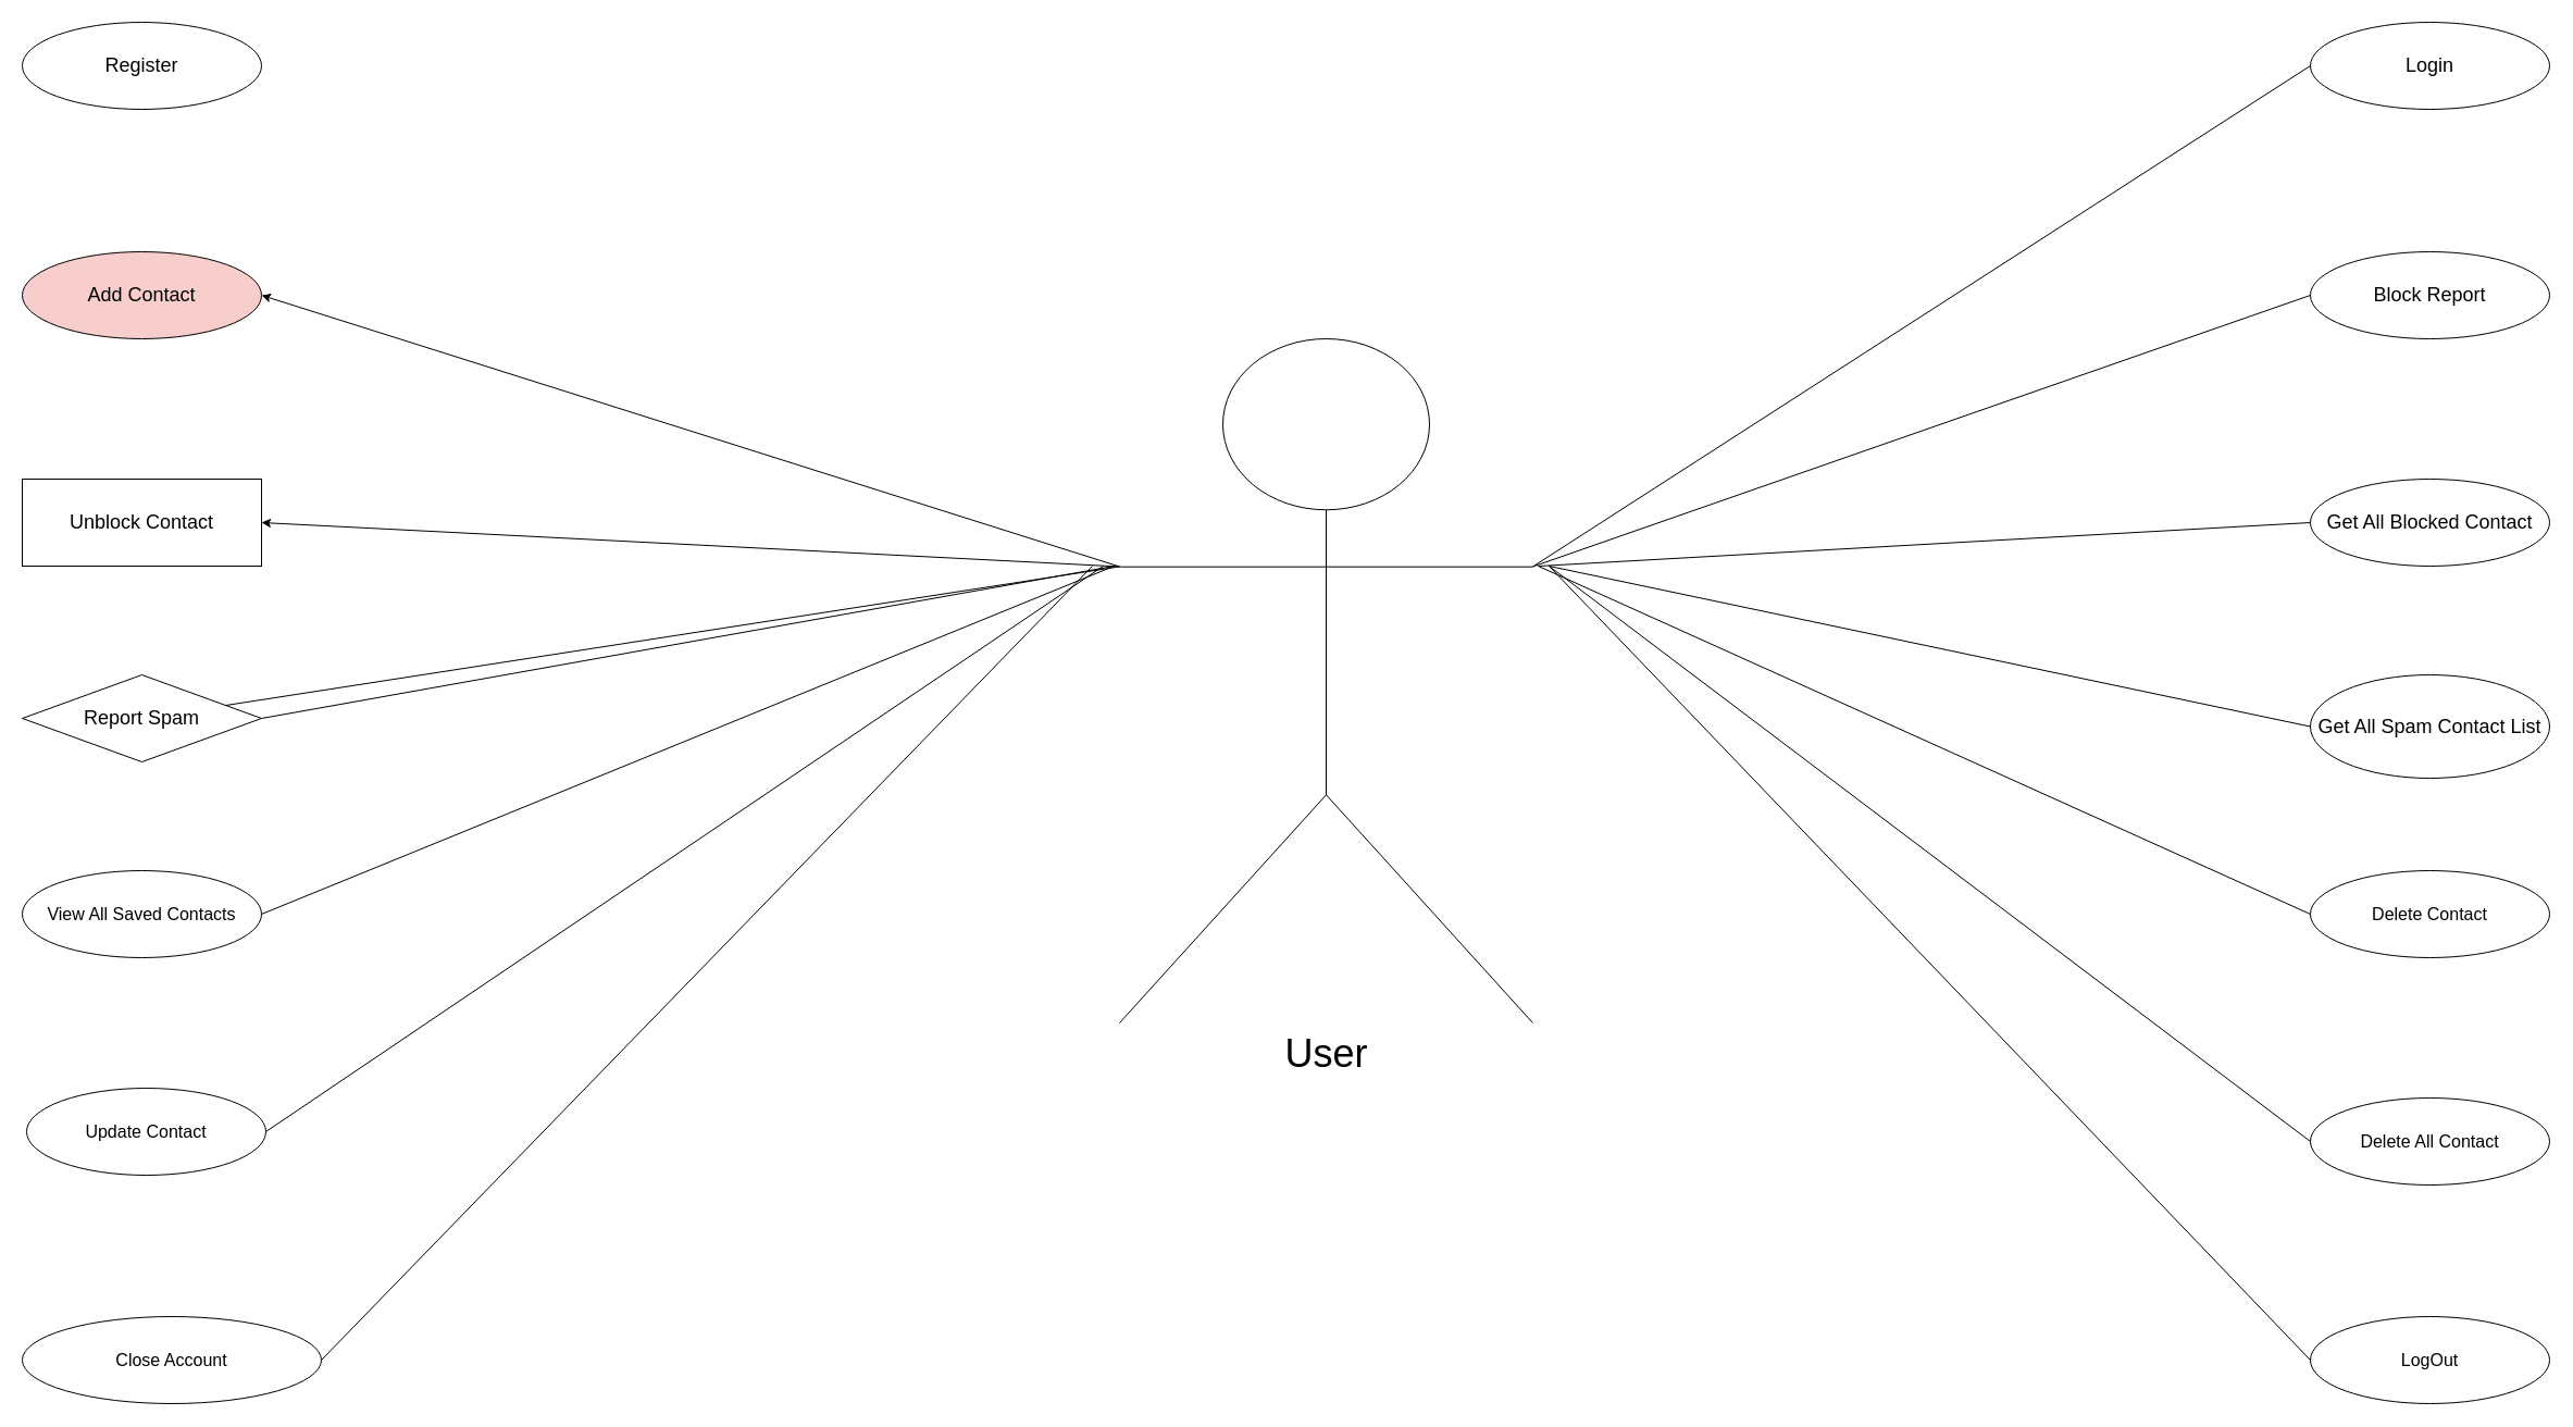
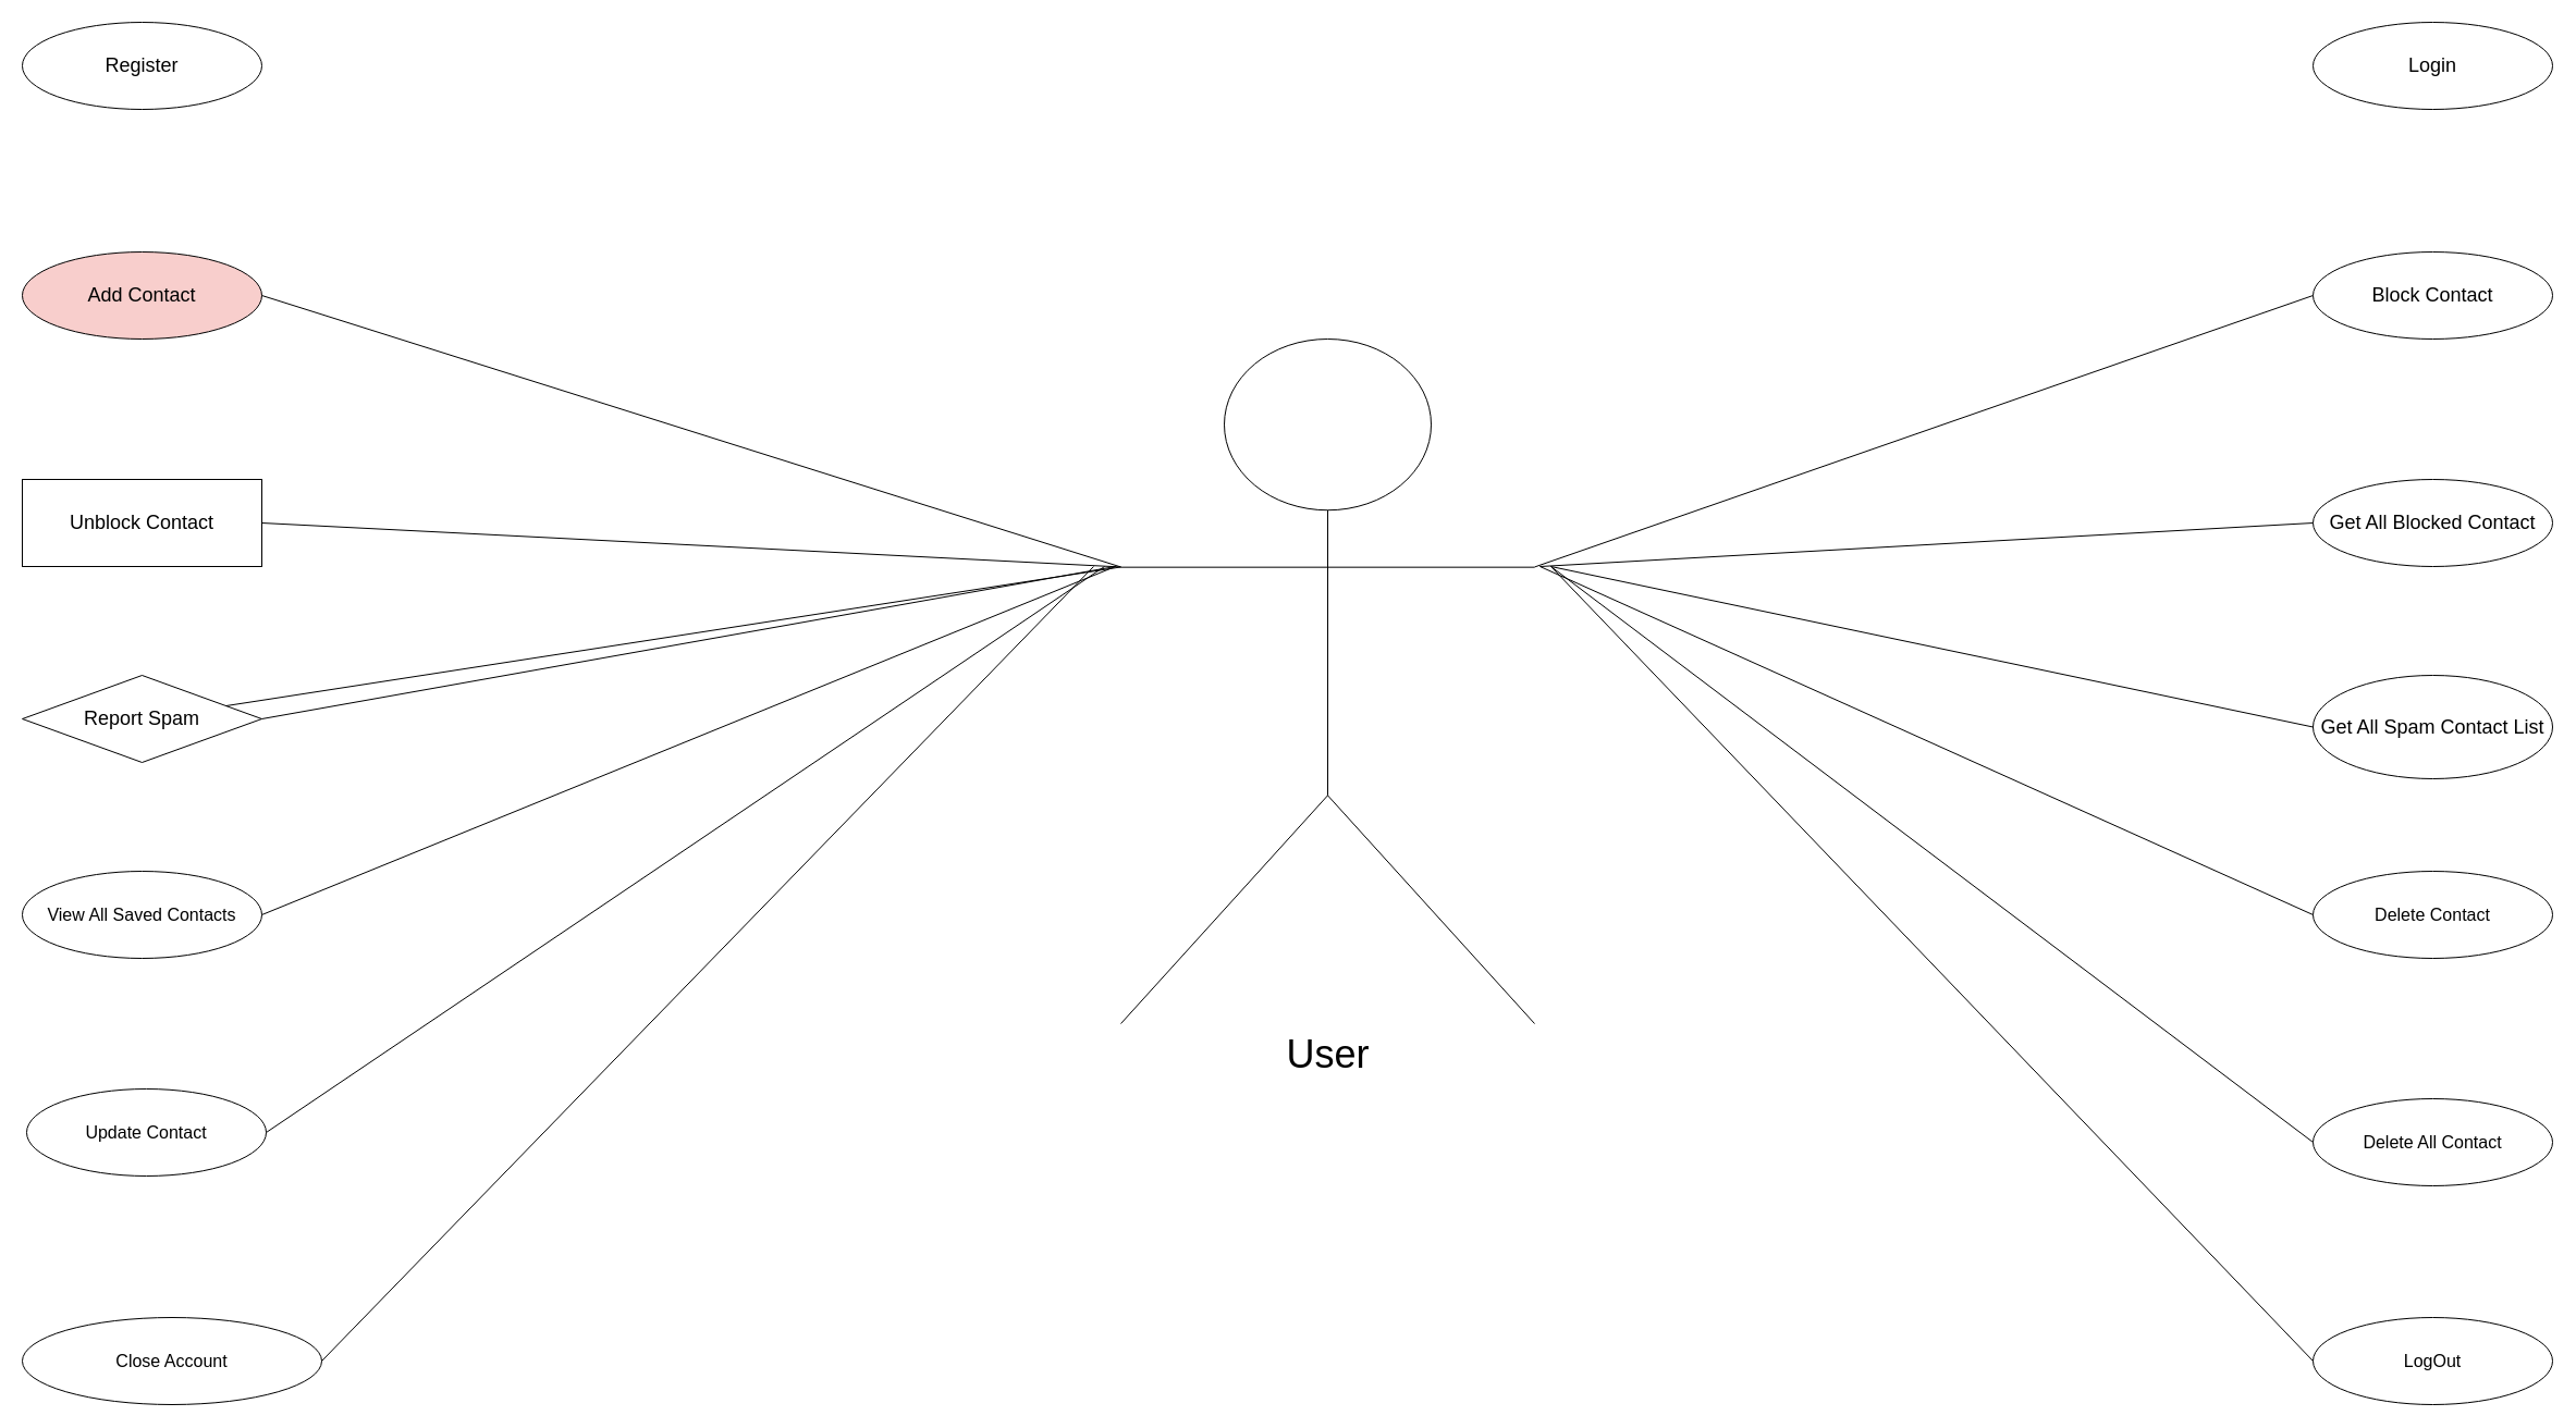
- <mxCell id="10" value="&lt;font style=&quot;font-size: 18px;&quot;&gt;Block Report&lt;/font&gt;" style="ellipse;whiteSpace=wrap;html=1;" vertex="1" parent="1"><mxGeometry x="2124" y="231" width="220" height="80" as="geometry" /></mxCell>
+ <mxCell id="10" value="&lt;font style=&quot;font-size: 18px;&quot;&gt;Block Contact&lt;/font&gt;" style="ellipse;whiteSpace=wrap;html=1;" vertex="1" parent="1"><mxGeometry x="2124" y="231" width="220" height="80" as="geometry" /></mxCell>
- <mxCell id="25" value="" style="endArrow=classic;html=1;rounded=0;entryX=1;entryY=0.5;entryDx=0;entryDy=0;exitX=0;exitY=0.333;exitDx=0;exitDy=0;exitPerimeter=0;" edge="1" parent="1" source="2" target="5"><mxGeometry width="50" height="50" relative="1" as="geometry"><mxPoint x="1039" y="531" as="sourcePoint" /><mxPoint x="250" y="70" as="targetPoint" /></mxGeometry></mxCell>
+ <mxCell id="25" value="" style="endArrow=none;html=1;rounded=0;entryX=1;entryY=0.5;entryDx=0;entryDy=0;exitX=0;exitY=0.333;exitDx=0;exitDy=0;exitPerimeter=0;" edge="1" parent="1" source="2" target="5"><mxGeometry width="50" height="50" relative="1" as="geometry"><mxPoint x="1039" y="531" as="sourcePoint" /><mxPoint x="250" y="70" as="targetPoint" /></mxGeometry></mxCell>
- <mxCell id="17" value="" style="endArrow=none;html=1;rounded=0;exitX=1;exitY=0.333;exitDx=0;exitDy=0;exitPerimeter=0;entryX=0;entryY=0.5;entryDx=0;entryDy=0;" edge="1" parent="1" source="2" target="3"><mxGeometry width="50" height="50" relative="1" as="geometry"><mxPoint x="1794" y="790" as="sourcePoint" /><mxPoint x="2104" y="80" as="targetPoint" /></mxGeometry></mxCell>
- <mxCell id="26" value="" style="endArrow=classic;html=1;rounded=0;entryX=1;entryY=0.5;entryDx=0;entryDy=0;exitX=0;exitY=0.333;exitDx=0;exitDy=0;exitPerimeter=0;" edge="1" parent="1" source="2" target="9"><mxGeometry width="50" height="50" relative="1" as="geometry"><mxPoint x="1039" y="531" as="sourcePoint" /><mxPoint x="250" y="281" as="targetPoint" /></mxGeometry></mxCell>
+ <mxCell id="26" value="" style="endArrow=none;html=1;rounded=0;entryX=1;entryY=0.5;entryDx=0;entryDy=0;exitX=0;exitY=0.333;exitDx=0;exitDy=0;exitPerimeter=0;" edge="1" parent="1" source="2" target="9"><mxGeometry width="50" height="50" relative="1" as="geometry"><mxPoint x="1039" y="531" as="sourcePoint" /><mxPoint x="250" y="281" as="targetPoint" /></mxGeometry></mxCell>
